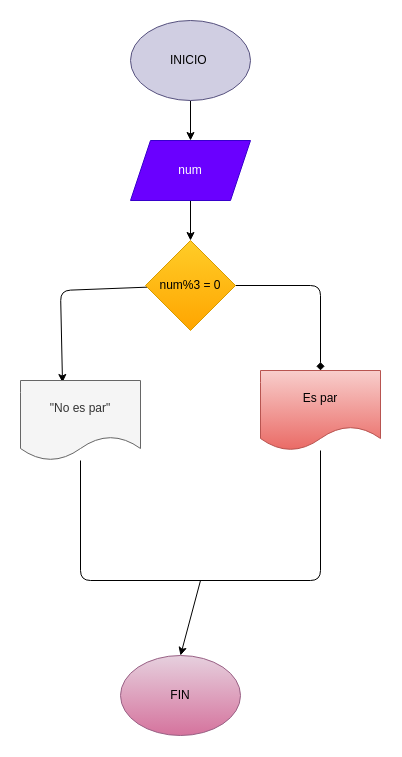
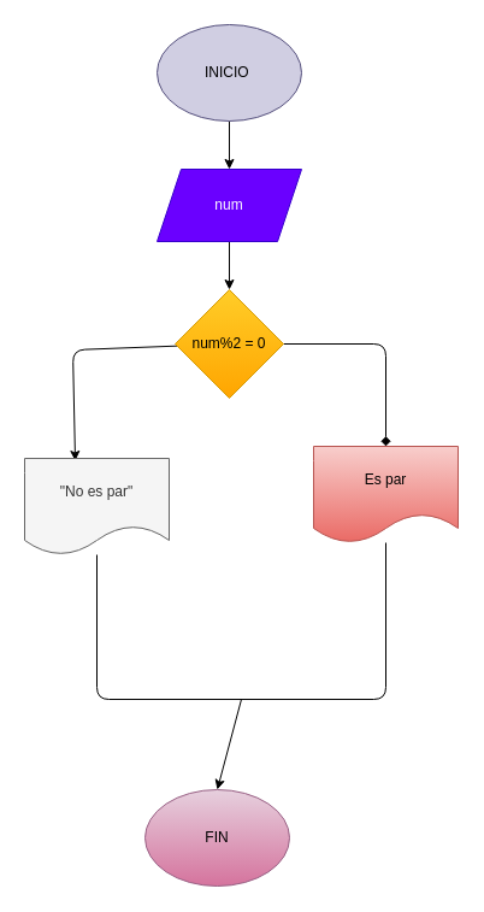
- <mxCell id="8" value="num%3 = 0" style="rhombus;whiteSpace=wrap;html=1;fillColor=#ffcd28;strokeColor=#d79b00;gradientColor=#ffa500;" vertex="1" parent="1"><mxGeometry x="145" y="240" width="90" height="90" as="geometry" /></mxCell>
+ <mxCell id="8" value="num%2 = 0" style="rhombus;whiteSpace=wrap;html=1;fillColor=#ffcd28;strokeColor=#d79b00;gradientColor=#ffa500;" vertex="1" parent="1"><mxGeometry x="145" y="240" width="90" height="90" as="geometry" /></mxCell>
